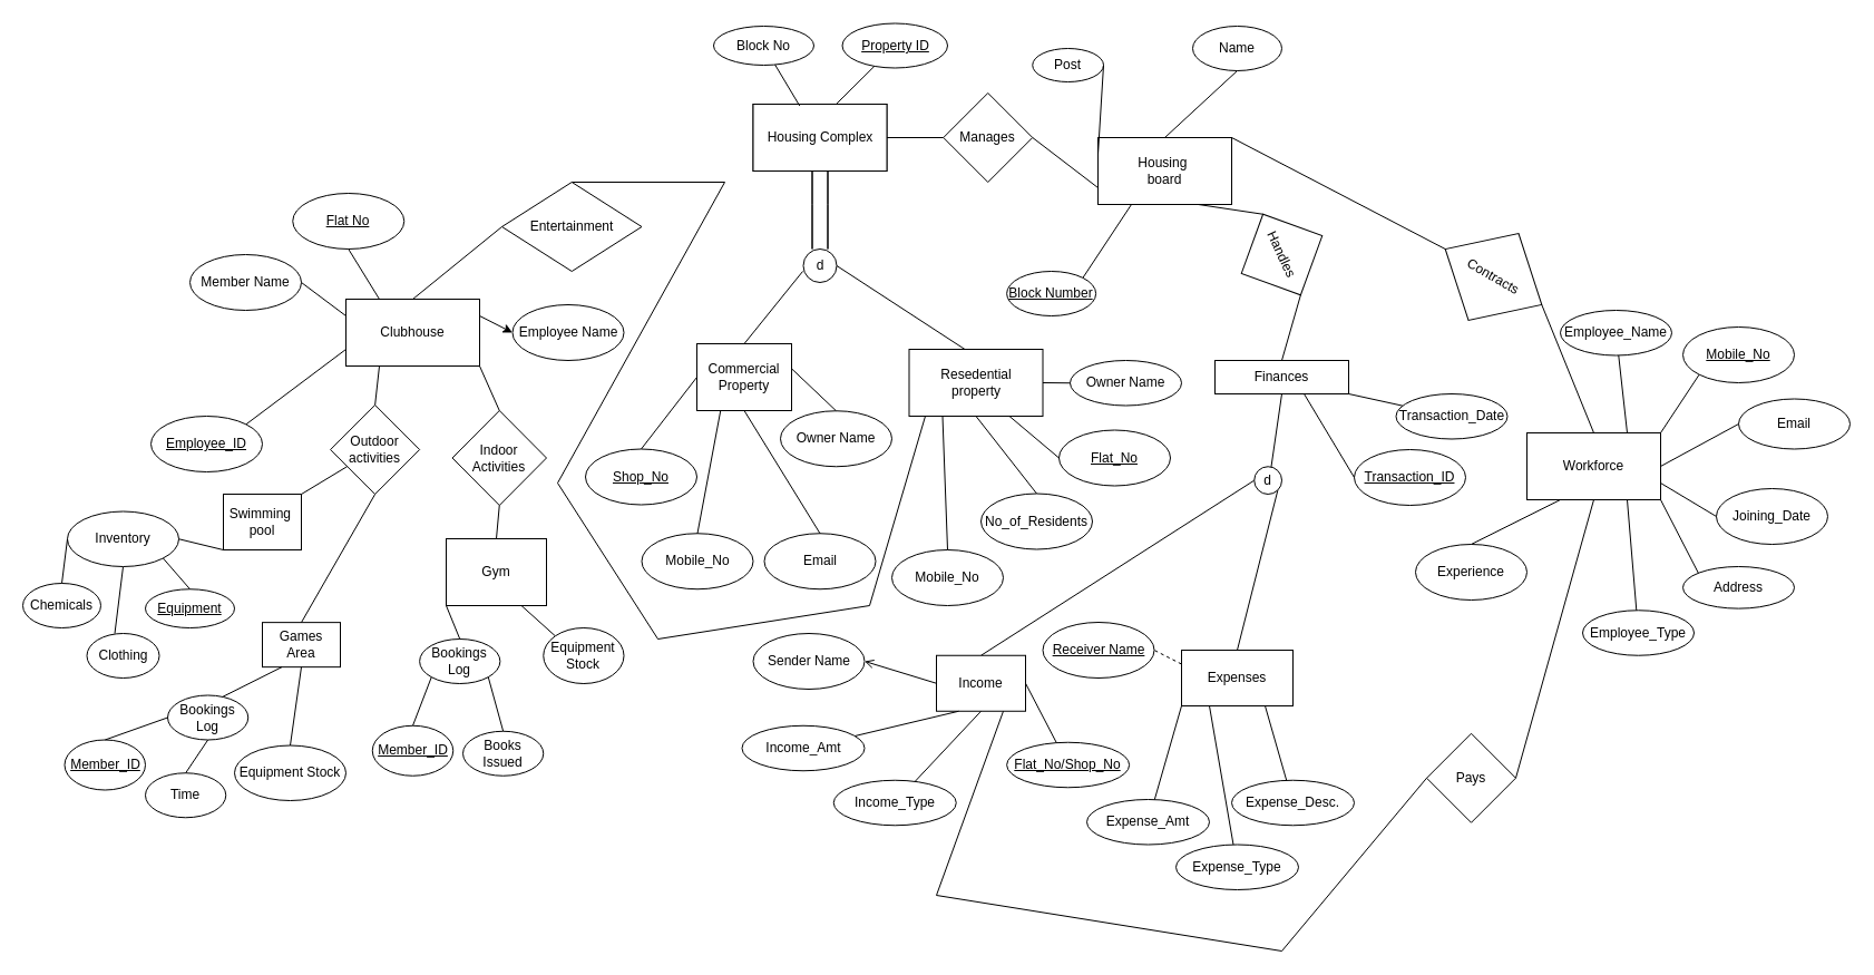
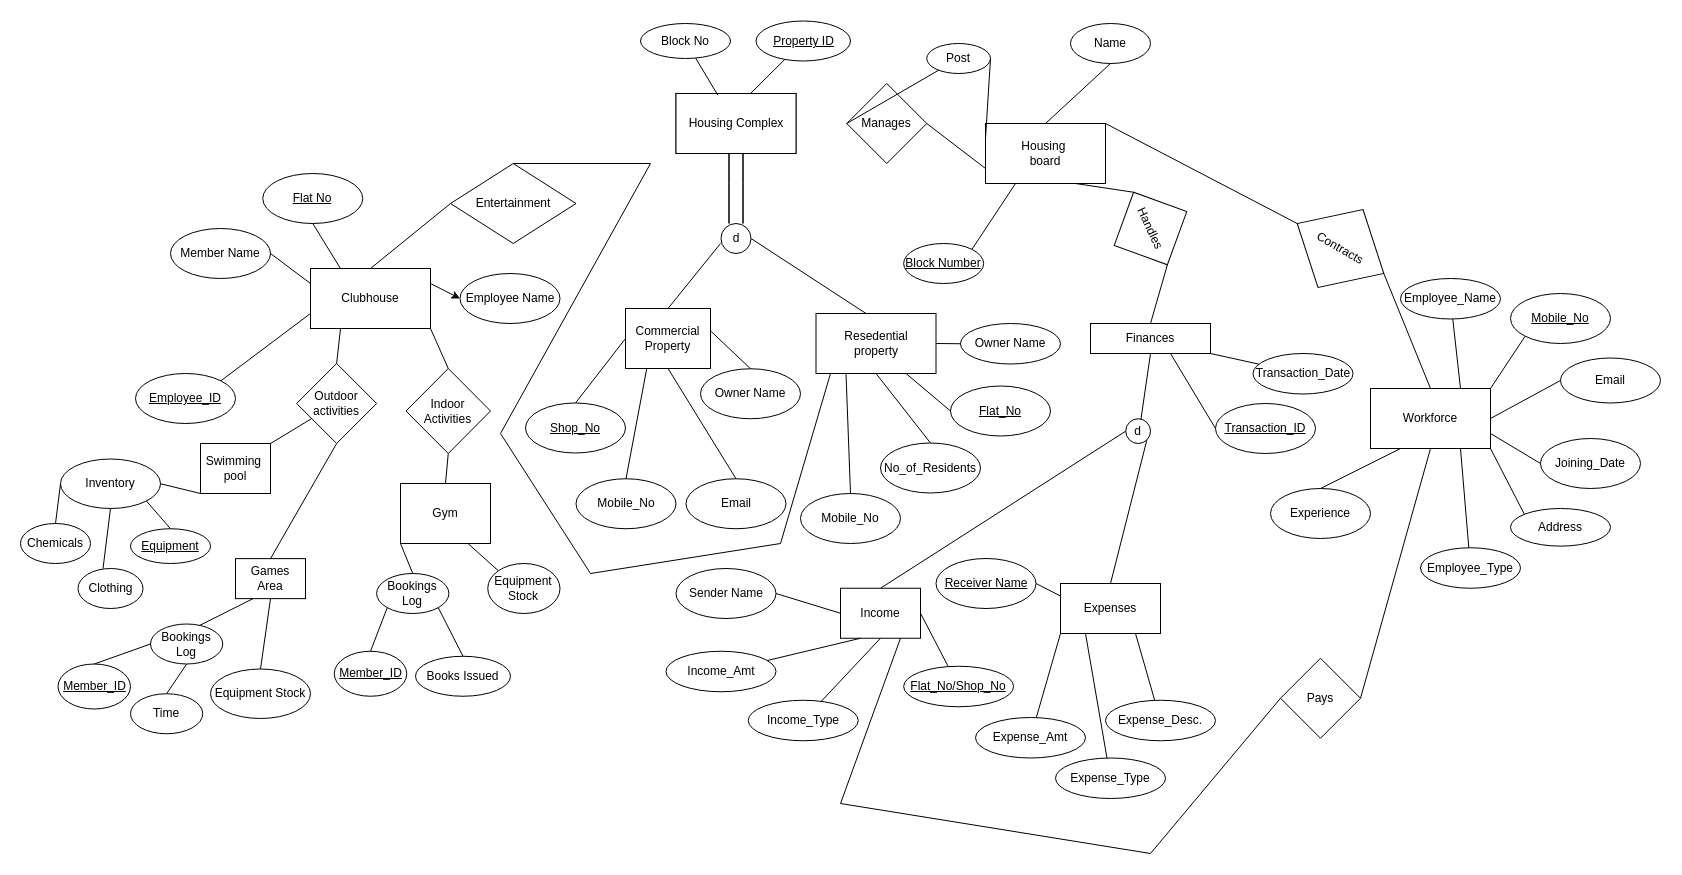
- <mxCell id="21" value="" style="endArrow=none;html=1;rounded=0;entryX=1;entryY=0.5;entryDx=0;entryDy=0;exitX=0;exitY=0.5;exitDx=0;exitDy=0;" parent="1" source="16" target="9" edge="1"><mxGeometry width="50" height="50" relative="1" as="geometry"><mxPoint x="890" y="153" as="sourcePoint" /><mxPoint x="705.5" y="73" as="targetPoint" /></mxGeometry></mxCell>
+ <mxCell id="21" value="" style="endArrow=none;html=1;rounded=0;exitX=0;exitY=0.5;exitDx=0;exitDy=0;" parent="1" source="16" target="131" edge="1"><mxGeometry width="50" height="50" relative="1" as="geometry"><mxPoint x="890" y="153" as="sourcePoint" /><mxPoint x="705.5" y="73" as="targetPoint" /></mxGeometry></mxCell>
- <mxCell id="110" value="" style="endArrow=none;html=1;rounded=0;entryX=1;entryY=0.5;entryDx=0;entryDy=0;exitX=0;exitY=0.25;exitDx=0;exitDy=0;dashed=1;" parent="1" source="36" target="109" edge="1"><mxGeometry width="50" height="50" relative="1" as="geometry"><mxPoint x="1180" y="621.5" as="sourcePoint" /><mxPoint x="887.5" y="803.5" as="targetPoint" /></mxGeometry></mxCell>
+ <mxCell id="110" value="" style="endArrow=none;html=1;rounded=0;entryX=1;entryY=0.5;entryDx=0;entryDy=0;exitX=0;exitY=0.25;exitDx=0;exitDy=0;" parent="1" source="36" target="109" edge="1"><mxGeometry width="50" height="50" relative="1" as="geometry"><mxPoint x="1180" y="621.5" as="sourcePoint" /><mxPoint x="887.5" y="803.5" as="targetPoint" /></mxGeometry></mxCell>
- <mxCell id="102" value="" style="endArrow=open;html=1;rounded=0;entryX=1;entryY=0.5;entryDx=0;entryDy=0;exitX=0;exitY=0.5;exitDx=0;exitDy=0;" parent="1" source="35" target="101" edge="1"><mxGeometry width="50" height="50" relative="1" as="geometry"><mxPoint x="767.5" y="663.25" as="sourcePoint" /><mxPoint x="547.5" y="794.75" as="targetPoint" /></mxGeometry></mxCell>
+ <mxCell id="102" value="" style="endArrow=none;html=1;rounded=0;entryX=1;entryY=0.5;entryDx=0;entryDy=0;exitX=0;exitY=0.5;exitDx=0;exitDy=0;" parent="1" source="35" target="101" edge="1"><mxGeometry width="50" height="50" relative="1" as="geometry"><mxPoint x="767.5" y="663.25" as="sourcePoint" /><mxPoint x="547.5" y="794.75" as="targetPoint" /></mxGeometry></mxCell>
- <mxCell id="77" value="Books Issued" style="ellipse;whiteSpace=wrap;html=1;" parent="1" vertex="1"><mxGeometry x="415" y="655.75" width="72.25" height="40" as="geometry" /></mxCell>
+ <mxCell id="77" value="Books Issued" style="ellipse;whiteSpace=wrap;html=1;" parent="1" vertex="1"><mxGeometry x="415" y="655.75" width="95" height="40" as="geometry" /></mxCell>
